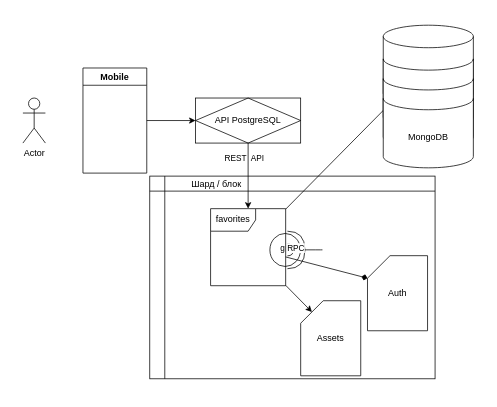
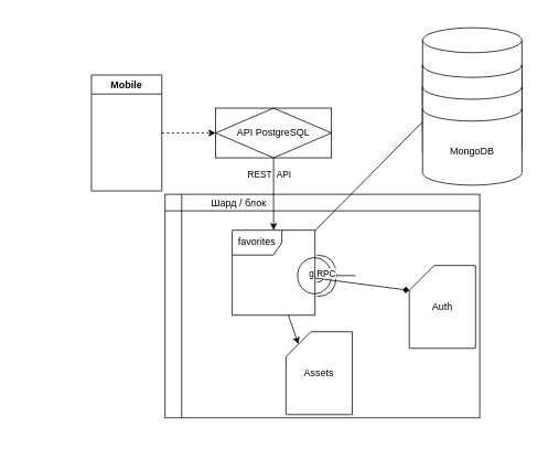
- <mxCell id="10" value="Actor" style="shape=umlActor;verticalLabelPosition=bottom;verticalAlign=top;html=1;outlineConnect=0;" vertex="1" parent="1"><mxGeometry x="30" y="130" width="30" height="60" as="geometry" /></mxCell>
- <mxCell id="8" value="" style="edgeStyle=orthogonalEdgeStyle;rounded=0;orthogonalLoop=1;jettySize=auto;html=1;" edge="1" parent="1" source="9" target="13"><mxGeometry relative="1" as="geometry" /></mxCell>
+ <mxCell id="8" value="" style="edgeStyle=orthogonalEdgeStyle;rounded=0;orthogonalLoop=1;jettySize=auto;html=1;dashed=1;" edge="1" parent="1" source="9" target="13"><mxGeometry relative="1" as="geometry" /></mxCell>
- <mxCell id="7" value="Auth" style="shape=card;whiteSpace=wrap;html=1;" vertex="1" parent="3"><mxGeometry x="290" y="110" width="80" height="100" as="geometry" /></mxCell>
+ <mxCell id="7" value="Auth" style="shape=card;whiteSpace=wrap;html=1;" vertex="1" parent="3"><mxGeometry x="295" y="90" width="80" height="100" as="geometry" /></mxCell>
- <mxCell id="6" value="Assets" style="shape=card;whiteSpace=wrap;html=1;" vertex="1" parent="3"><mxGeometry x="201" y="170" width="80" height="100" as="geometry" /></mxCell>
+ <mxCell id="6" value="Assets" style="shape=card;whiteSpace=wrap;html=1;" vertex="1" parent="3"><mxGeometry x="146" y="170" width="80" height="100" as="geometry" /></mxCell>
